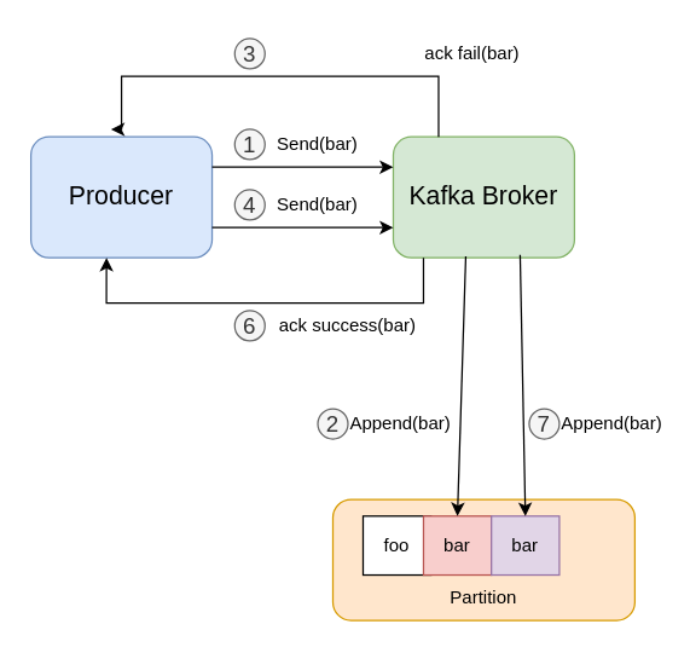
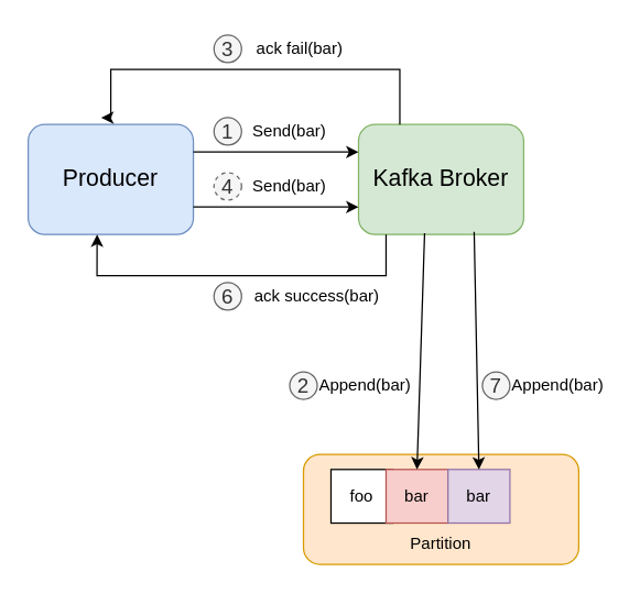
- <mxCell id="25" value="ack fail(bar)" style="text;html=1;strokeColor=none;fillColor=none;align=center;verticalAlign=middle;whiteSpace=wrap;rounded=0;" vertex="1" parent="1"><mxGeometry x="275" y="20" width="75" height="30" as="geometry" /></mxCell>
+ <mxCell id="25" value="ack fail(bar)" style="text;html=1;strokeColor=none;fillColor=none;align=center;verticalAlign=middle;whiteSpace=wrap;rounded=0;" vertex="1" parent="1"><mxGeometry x="180" y="20" width="75" height="30" as="geometry" /></mxCell>
- <mxCell id="15" value="&lt;font style=&quot;font-size: 15px;&quot;&gt;4&lt;/font&gt;" style="ellipse;whiteSpace=wrap;html=1;aspect=fixed;fillColor=#f5f5f5;fontColor=#333333;strokeColor=#666666;" vertex="1" parent="1"><mxGeometry x="155" y="125" width="20" height="20" as="geometry" /></mxCell>
+ <mxCell id="15" value="&lt;font style=&quot;font-size: 15px;&quot;&gt;4&lt;/font&gt;" style="ellipse;whiteSpace=wrap;html=1;aspect=fixed;fillColor=#f5f5f5;fontColor=#333333;strokeColor=#666666;dashed=1;" vertex="1" parent="1"><mxGeometry x="155" y="125" width="20" height="20" as="geometry" /></mxCell>
